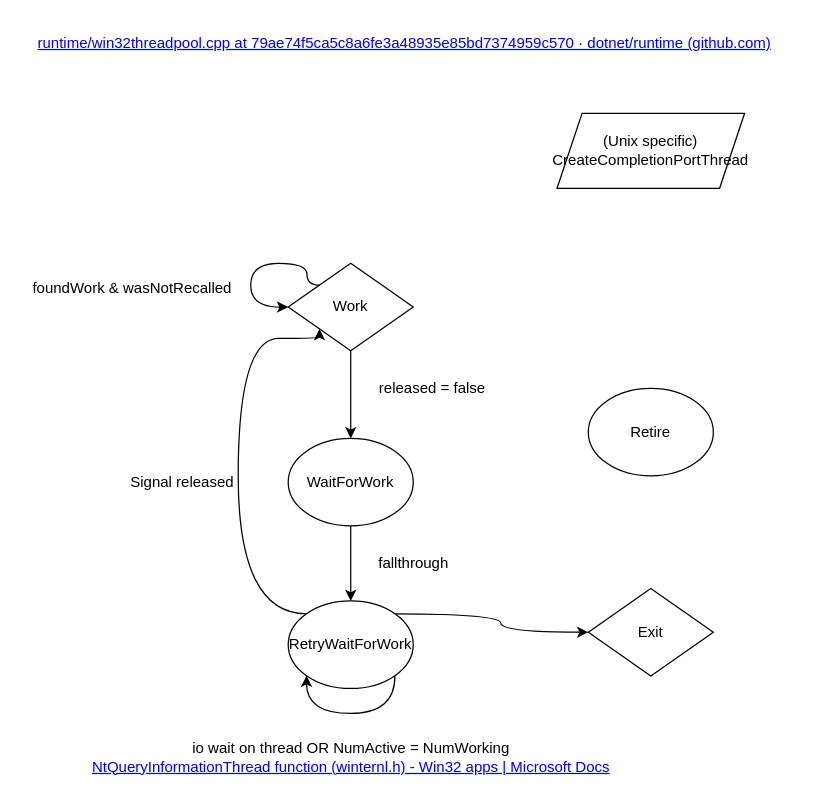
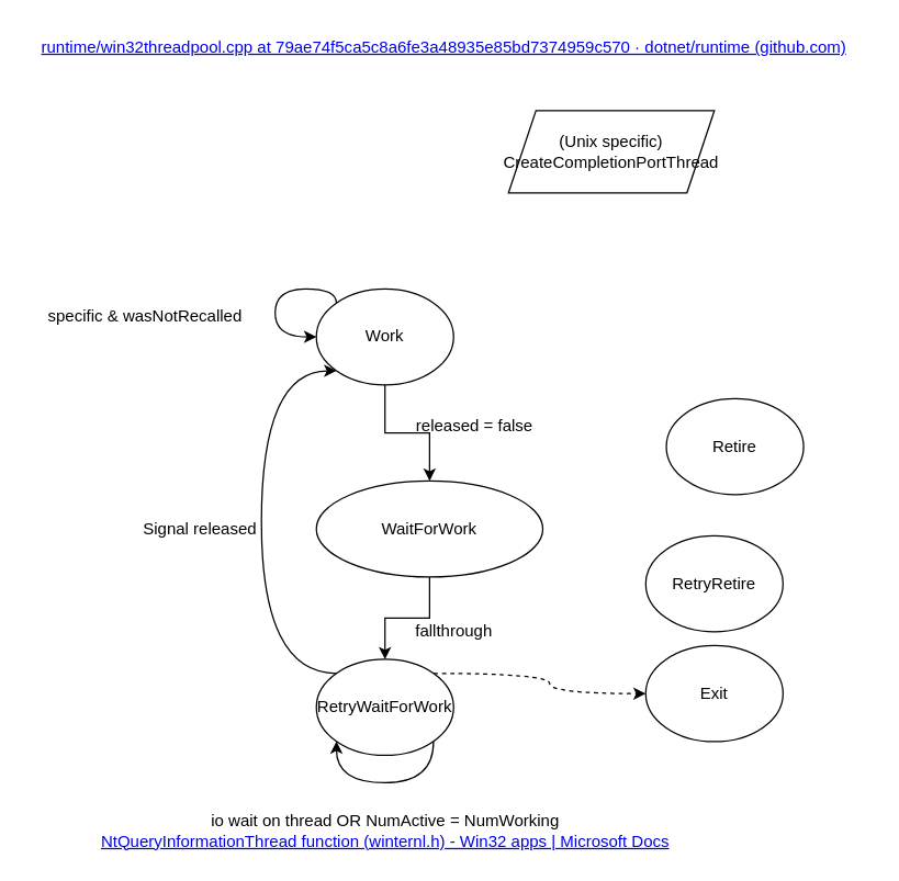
- <mxCell id="18" value="(Unix specific)&lt;br&gt;CreateCompletionPortThread" style="shape=parallelogram;perimeter=parallelogramPerimeter;whiteSpace=wrap;html=1;fixedSize=1;" vertex="1" parent="1"><mxGeometry x="445" y="90" width="150" height="60" as="geometry" /></mxCell>
+ <mxCell id="18" value="(Unix specific)&lt;br&gt;CreateCompletionPortThread" style="shape=parallelogram;perimeter=parallelogramPerimeter;whiteSpace=wrap;html=1;fixedSize=1;" vertex="1" parent="1"><mxGeometry x="370" y="80" width="150" height="60" as="geometry" /></mxCell>
- <mxCell id="13" value="foundWork &amp;amp; wasNotRecalled" style="text;html=1;resizable=0;autosize=1;align=center;verticalAlign=middle;points=[];fillColor=none;strokeColor=none;rounded=0;" vertex="1" parent="1"><mxGeometry x="20" y="220" width="170" height="20" as="geometry" /></mxCell>
+ <mxCell id="13" value="specific &amp;amp; wasNotRecalled" style="text;html=1;resizable=0;autosize=1;align=center;verticalAlign=middle;points=[];fillColor=none;strokeColor=none;rounded=0;" vertex="1" parent="1"><mxGeometry x="20" y="220" width="170" height="20" as="geometry" /></mxCell>
- <mxCell id="3" value="Work" style="rhombus;whiteSpace=wrap;html=1;" vertex="1" parent="1"><mxGeometry x="230" y="210" width="100" height="70" as="geometry" /></mxCell>
+ <mxCell id="3" value="Work" style="ellipse;whiteSpace=wrap;html=1;" vertex="1" parent="1"><mxGeometry x="230" y="210" width="100" height="70" as="geometry" /></mxCell>
- <mxCell id="9" value="Retire" style="ellipse;whiteSpace=wrap;html=1;" vertex="1" parent="1"><mxGeometry x="470" y="310" width="100" height="70" as="geometry" /></mxCell>
+ <mxCell id="9" value="Retire" style="ellipse;whiteSpace=wrap;html=1;" vertex="1" parent="1"><mxGeometry x="485" y="290" width="100" height="70" as="geometry" /></mxCell>
- <mxCell id="5" value="WaitForWork" style="ellipse;whiteSpace=wrap;html=1;" vertex="1" parent="1"><mxGeometry x="230" y="350" width="100" height="70" as="geometry" /></mxCell>
+ <mxCell id="5" value="WaitForWork" style="ellipse;whiteSpace=wrap;html=1;" vertex="1" parent="1"><mxGeometry x="230" y="350" width="165" height="70" as="geometry" /></mxCell>
+ <mxCell id="10" value="RetryRetire" style="ellipse;whiteSpace=wrap;html=1;" vertex="1" parent="1"><mxGeometry x="470" y="390" width="100" height="70" as="geometry" /></mxCell>
- <mxCell id="14" value="fallthrough" style="text;html=1;resizable=0;autosize=1;align=center;verticalAlign=middle;points=[];fillColor=none;strokeColor=none;rounded=0;" vertex="1" parent="1"><mxGeometry x="295" y="440" width="70" height="20" as="geometry" /></mxCell>
+ <mxCell id="14" value="fallthrough" style="text;html=1;resizable=0;autosize=1;align=center;verticalAlign=middle;points=[];fillColor=none;strokeColor=none;rounded=0;" vertex="1" parent="1"><mxGeometry x="295" y="450" width="70" height="20" as="geometry" /></mxCell>
- <mxCell id="7" style="edgeStyle=orthogonalEdgeStyle;orthogonalLoop=1;jettySize=auto;html=1;exitX=1;exitY=0;exitDx=0;exitDy=0;entryX=0;entryY=0.5;entryDx=0;entryDy=0;curved=1;" edge="1" parent="1" source="8" target="11"><mxGeometry relative="1" as="geometry" /></mxCell>
+ <mxCell id="7" style="edgeStyle=orthogonalEdgeStyle;orthogonalLoop=1;jettySize=auto;html=1;exitX=1;exitY=0;exitDx=0;exitDy=0;entryX=0;entryY=0.5;entryDx=0;entryDy=0;curved=1;dashed=1;" edge="1" parent="1" source="8" target="11"><mxGeometry relative="1" as="geometry" /></mxCell>
- <mxCell id="11" value="Exit" style="rhombus;whiteSpace=wrap;html=1;" vertex="1" parent="1"><mxGeometry x="470" y="470" width="100" height="70" as="geometry" /></mxCell>
+ <mxCell id="11" value="Exit" style="ellipse;whiteSpace=wrap;html=1;" vertex="1" parent="1"><mxGeometry x="470" y="470" width="100" height="70" as="geometry" /></mxCell>
